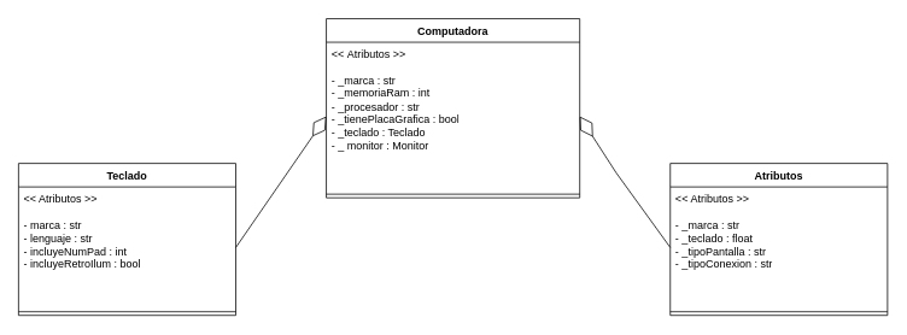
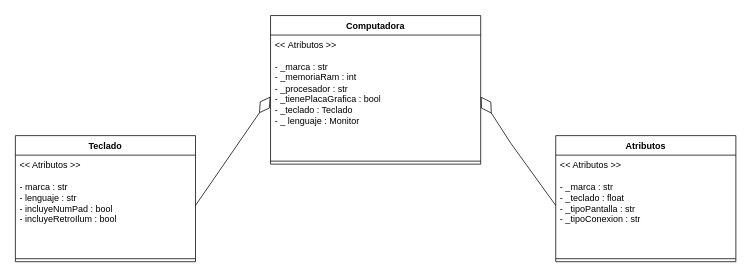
- <mxCell id="9" value="&lt;div&gt;&amp;lt;&amp;lt;&amp;nbsp;Atributos &amp;gt;&amp;gt;&lt;/div&gt;&lt;div&gt;&lt;br&gt;&lt;/div&gt;&lt;div&gt;- _marca : str&lt;/div&gt;- _memoriaRam : int&lt;div&gt;- _procesador : str&lt;/div&gt;&lt;div&gt;- _tienePlacaGrafica : bool&lt;/div&gt;&lt;div&gt;- _teclado : Teclado&lt;/div&gt;&lt;div&gt;- _ monitor : Monitor&lt;/div&gt;&lt;div&gt;&lt;br&gt;&lt;/div&gt;" style="text;strokeColor=none;fillColor=none;align=left;verticalAlign=top;spacingLeft=4;spacingRight=4;overflow=hidden;rotatable=0;points=[[0,0.5],[1,0.5]];portConstraint=eastwest;whiteSpace=wrap;html=1;" parent="8" vertex="1"><mxGeometry y="26" width="280" height="164" as="geometry" /></mxCell>
+ <mxCell id="9" value="&lt;div&gt;&amp;lt;&amp;lt;&amp;nbsp;Atributos &amp;gt;&amp;gt;&lt;/div&gt;&lt;div&gt;&lt;br&gt;&lt;/div&gt;&lt;div&gt;- _marca : str&lt;/div&gt;- _memoriaRam : int&lt;div&gt;- _procesador : str&lt;/div&gt;&lt;div&gt;- _tienePlacaGrafica : bool&lt;/div&gt;&lt;div&gt;- _teclado : Teclado&lt;/div&gt;&lt;div&gt;- _ lenguaje : Monitor&lt;/div&gt;&lt;div&gt;&lt;br&gt;&lt;/div&gt;" style="text;strokeColor=none;fillColor=none;align=left;verticalAlign=top;spacingLeft=4;spacingRight=4;overflow=hidden;rotatable=0;points=[[0,0.5],[1,0.5]];portConstraint=eastwest;whiteSpace=wrap;html=1;" parent="8" vertex="1"><mxGeometry y="26" width="280" height="164" as="geometry" /></mxCell>
- <mxCell id="6" value="&amp;lt;&amp;lt; Atributos &amp;gt;&amp;gt;&lt;br&gt;&lt;br&gt;- marca : str&lt;br&gt;- lenguaje : str&lt;br&gt;- incluyeNumPad : int&lt;br&gt;- incluyeRetroIlum : bool" style="text;strokeColor=none;fillColor=none;align=left;verticalAlign=top;spacingLeft=4;spacingRight=4;overflow=hidden;rotatable=0;points=[[0,0.5],[1,0.5]];portConstraint=eastwest;whiteSpace=wrap;html=1;" parent="5" vertex="1"><mxGeometry y="26" width="240" height="134" as="geometry" /></mxCell>
+ <mxCell id="6" value="&amp;lt;&amp;lt; Atributos &amp;gt;&amp;gt;&lt;br&gt;&lt;br&gt;- marca : str&lt;br&gt;- lenguaje : str&lt;br&gt;- incluyeNumPad : bool&lt;br&gt;- incluyeRetroIlum : bool" style="text;strokeColor=none;fillColor=none;align=left;verticalAlign=top;spacingLeft=4;spacingRight=4;overflow=hidden;rotatable=0;points=[[0,0.5],[1,0.5]];portConstraint=eastwest;whiteSpace=wrap;html=1;" parent="5" vertex="1"><mxGeometry y="26" width="240" height="134" as="geometry" /></mxCell>
